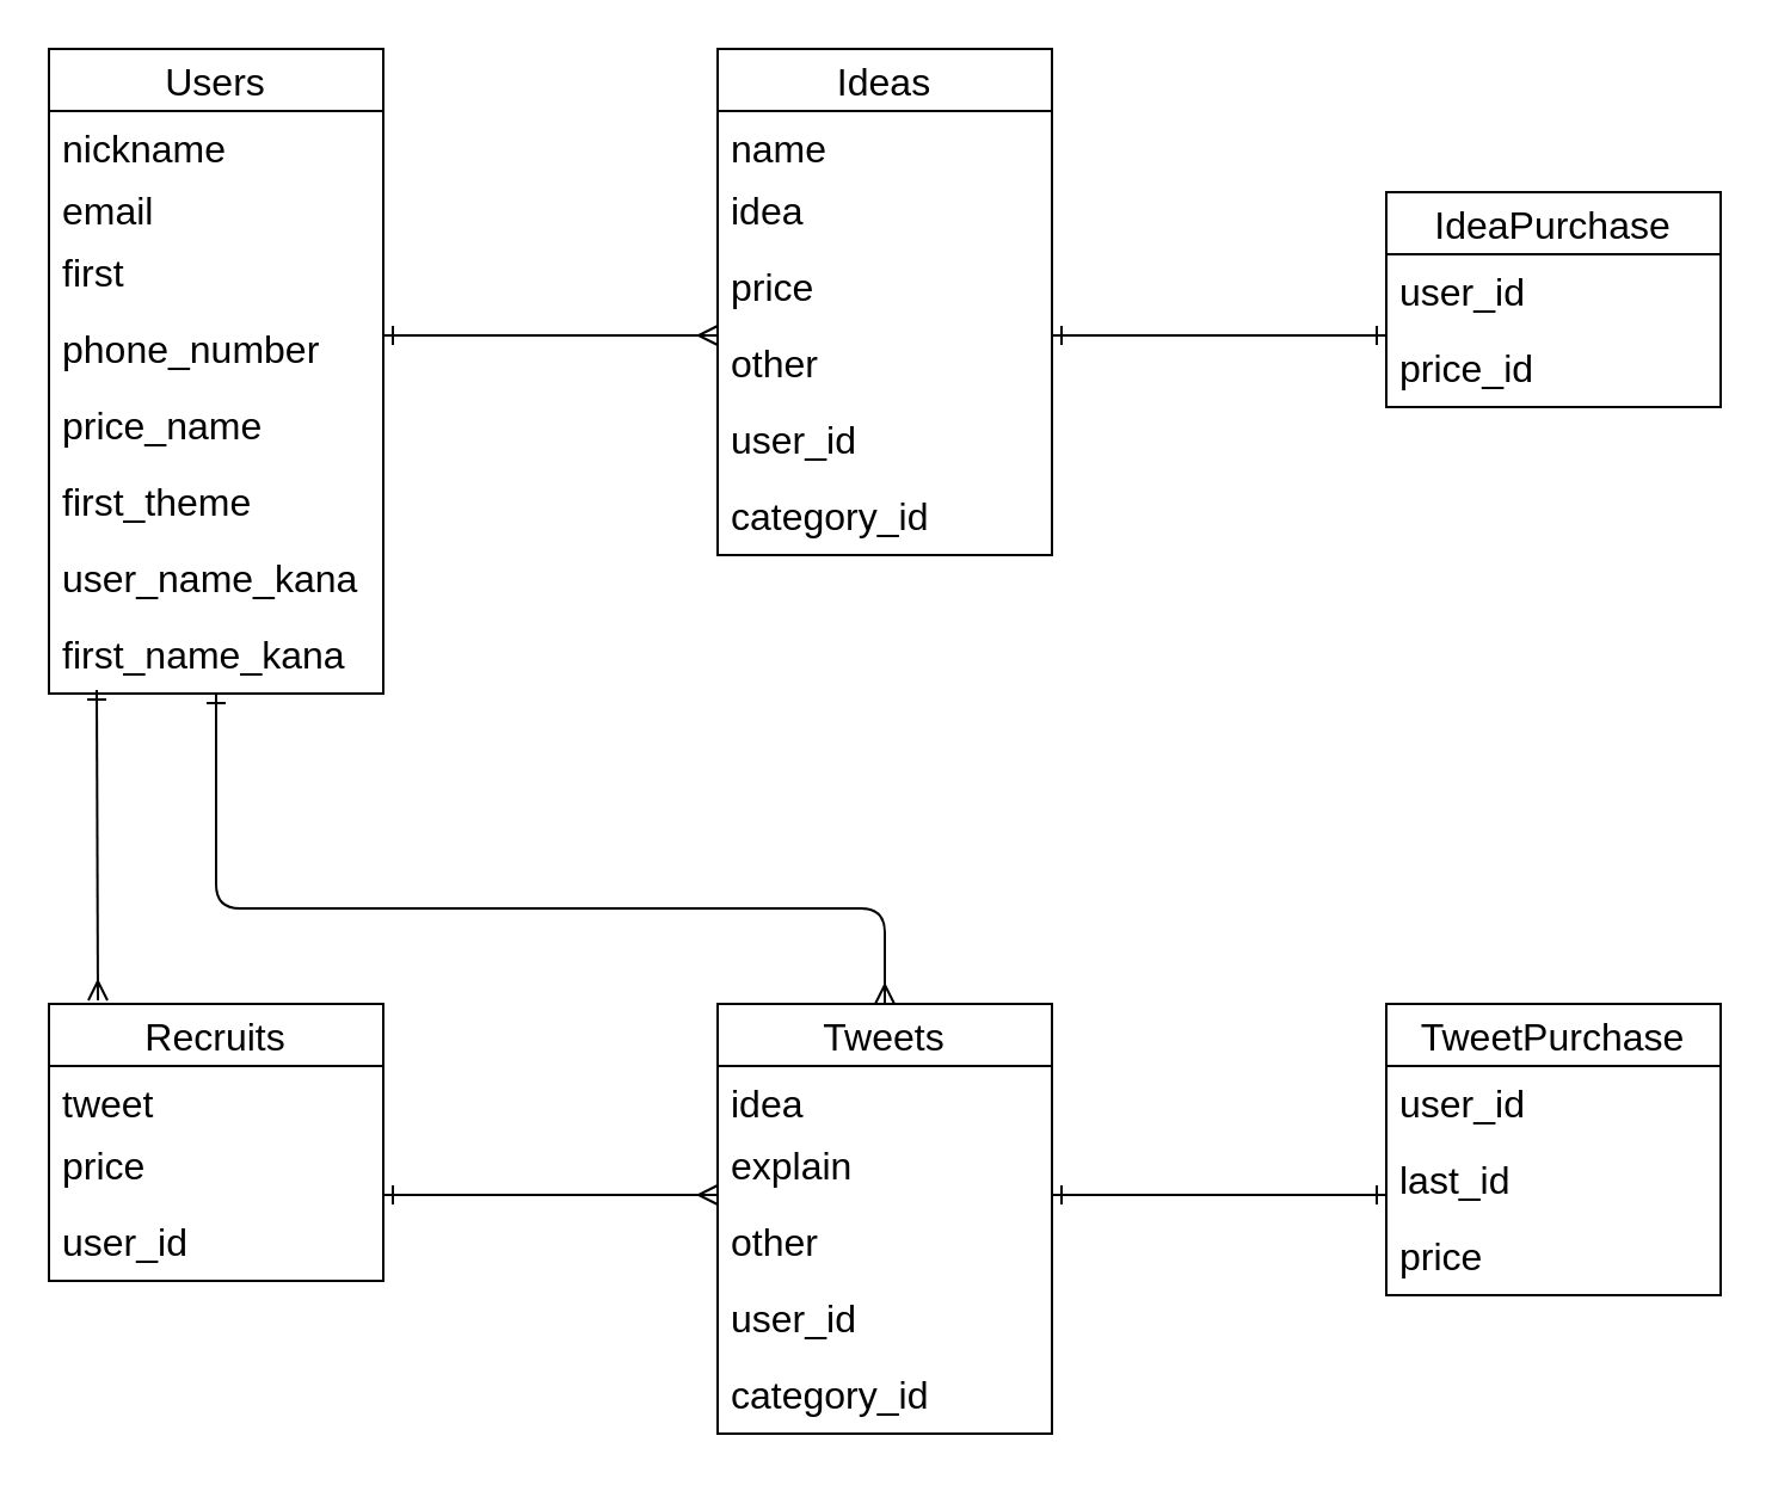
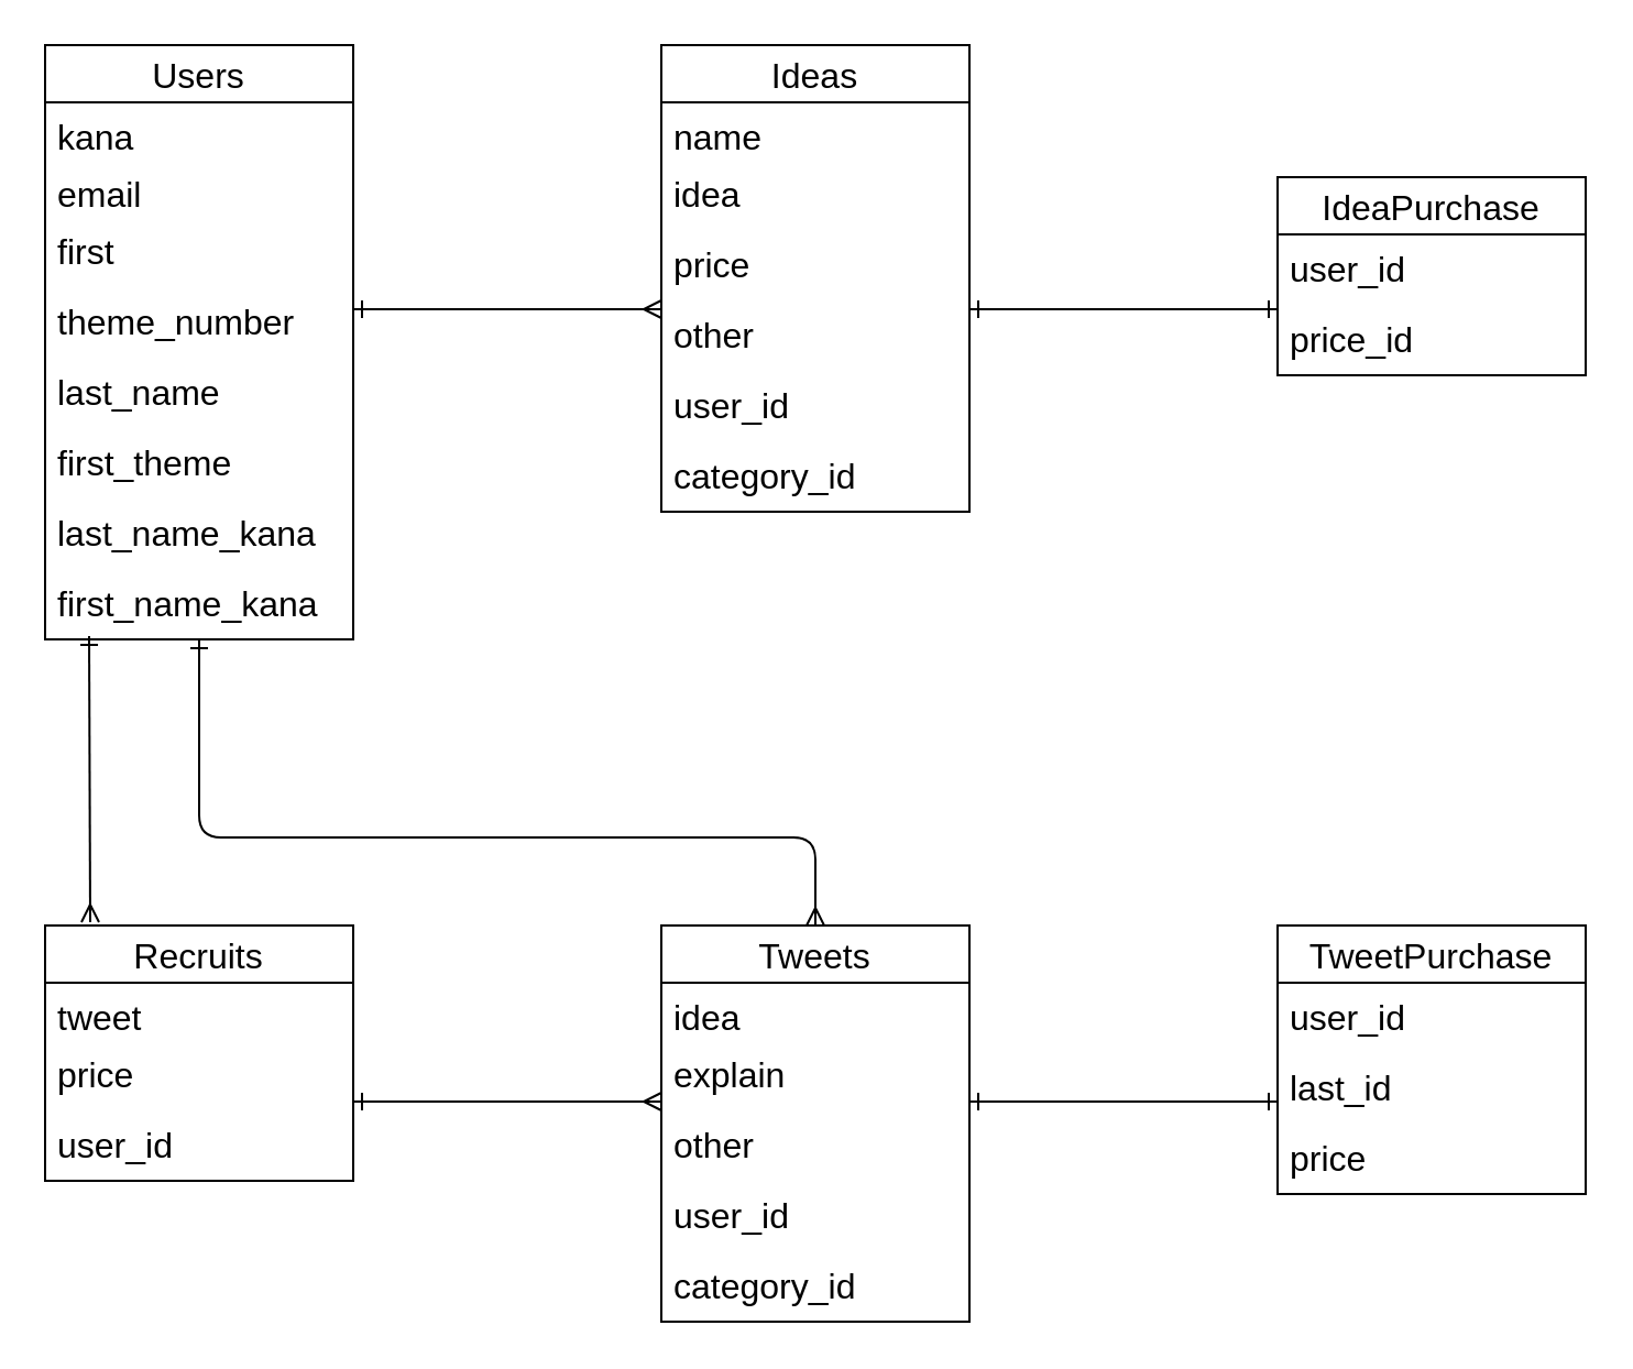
- <mxCell id="3" value="nickname" style="text;strokeColor=none;fillColor=none;align=left;verticalAlign=top;spacingLeft=4;spacingRight=4;overflow=hidden;rotatable=0;points=[[0,0.5],[1,0.5]];portConstraint=eastwest;fontSize=16;" vertex="1" parent="2"><mxGeometry y="26" width="140" height="26" as="geometry" /></mxCell>
+ <mxCell id="3" value="kana" style="text;strokeColor=none;fillColor=none;align=left;verticalAlign=top;spacingLeft=4;spacingRight=4;overflow=hidden;rotatable=0;points=[[0,0.5],[1,0.5]];portConstraint=eastwest;fontSize=16;" vertex="1" parent="2"><mxGeometry y="26" width="140" height="26" as="geometry" /></mxCell>
- <mxCell id="6" value="phone_number" style="text;strokeColor=none;fillColor=none;align=left;verticalAlign=top;spacingLeft=4;spacingRight=4;overflow=hidden;rotatable=0;points=[[0,0.5],[1,0.5]];portConstraint=eastwest;fontSize=16;" vertex="1" parent="2"><mxGeometry y="110" width="140" height="32" as="geometry" /></mxCell>
+ <mxCell id="6" value="theme_number" style="text;strokeColor=none;fillColor=none;align=left;verticalAlign=top;spacingLeft=4;spacingRight=4;overflow=hidden;rotatable=0;points=[[0,0.5],[1,0.5]];portConstraint=eastwest;fontSize=16;" vertex="1" parent="2"><mxGeometry y="110" width="140" height="32" as="geometry" /></mxCell>
- <mxCell id="7" value="price_name" style="text;strokeColor=none;fillColor=none;align=left;verticalAlign=top;spacingLeft=4;spacingRight=4;overflow=hidden;rotatable=0;points=[[0,0.5],[1,0.5]];portConstraint=eastwest;fontSize=16;" vertex="1" parent="2"><mxGeometry y="142" width="140" height="32" as="geometry" /></mxCell>
+ <mxCell id="7" value="last_name" style="text;strokeColor=none;fillColor=none;align=left;verticalAlign=top;spacingLeft=4;spacingRight=4;overflow=hidden;rotatable=0;points=[[0,0.5],[1,0.5]];portConstraint=eastwest;fontSize=16;" vertex="1" parent="2"><mxGeometry y="142" width="140" height="32" as="geometry" /></mxCell>
- <mxCell id="9" value="user_name_kana" style="text;strokeColor=none;fillColor=none;align=left;verticalAlign=top;spacingLeft=4;spacingRight=4;overflow=hidden;rotatable=0;points=[[0,0.5],[1,0.5]];portConstraint=eastwest;fontSize=16;" vertex="1" parent="2"><mxGeometry y="206" width="140" height="32" as="geometry" /></mxCell>
+ <mxCell id="9" value="last_name_kana" style="text;strokeColor=none;fillColor=none;align=left;verticalAlign=top;spacingLeft=4;spacingRight=4;overflow=hidden;rotatable=0;points=[[0,0.5],[1,0.5]];portConstraint=eastwest;fontSize=16;" vertex="1" parent="2"><mxGeometry y="206" width="140" height="32" as="geometry" /></mxCell>
